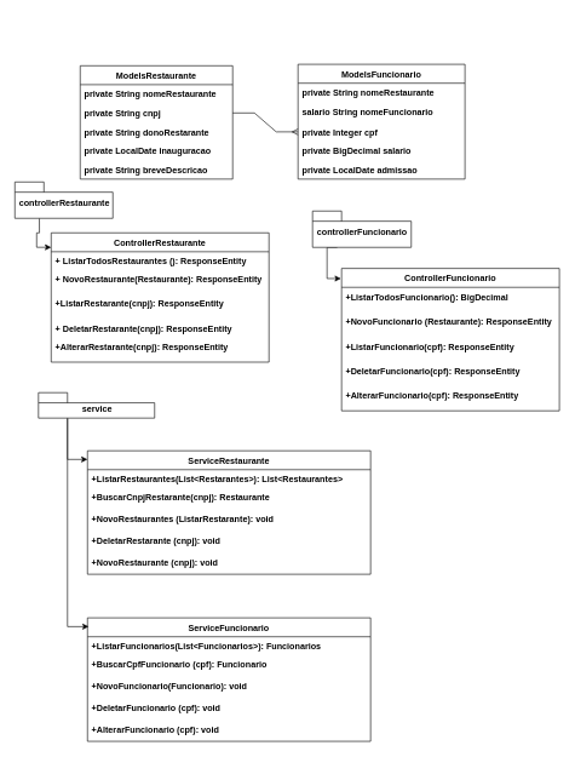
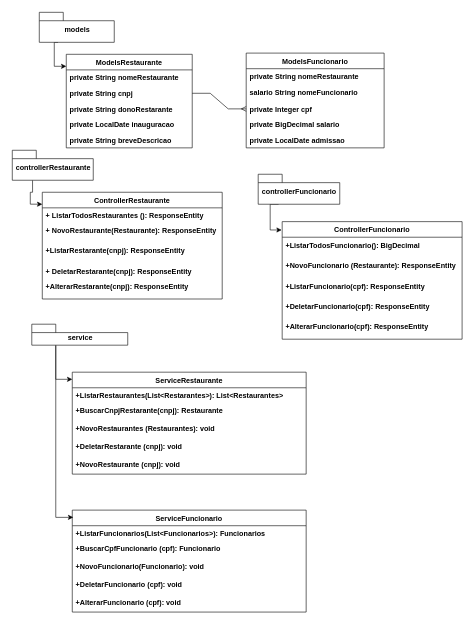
+ <mxCell id="3" value="models" style="shape=folder;fontStyle=1;spacingTop=10;tabWidth=40;tabHeight=14;tabPosition=left;html=1;" parent="1" vertex="1"><mxGeometry x="65" y="20" width="125" height="50" as="geometry" /></mxCell>
+ <mxCell id="2" style="edgeStyle=orthogonalEdgeStyle;rounded=0;orthogonalLoop=1;jettySize=auto;html=1;exitX=0.25;exitY=1;exitDx=0;exitDy=0;exitPerimeter=0;entryX=0;entryY=0.128;entryDx=0;entryDy=0;entryPerimeter=0;fontStyle=1" parent="1" source="3" target="4" edge="1"><mxGeometry relative="1" as="geometry"><Array as="points"><mxPoint x="90" y="70" /><mxPoint x="90" y="110" /></Array></mxGeometry></mxCell>
- <mxCell id="31" value="+NovoRestaurantes (ListarRestarante): void" style="text;strokeColor=none;fillColor=none;align=left;verticalAlign=top;spacingLeft=4;spacingRight=4;overflow=hidden;rotatable=0;points=[[0,0.5],[1,0.5]];portConstraint=eastwest;fontStyle=1" parent="28" vertex="1"><mxGeometry y="80" width="390" height="30" as="geometry" /></mxCell>
+ <mxCell id="31" value="+NovoRestaurantes (Restaurantes): void" style="text;strokeColor=none;fillColor=none;align=left;verticalAlign=top;spacingLeft=4;spacingRight=4;overflow=hidden;rotatable=0;points=[[0,0.5],[1,0.5]];portConstraint=eastwest;fontStyle=1" parent="28" vertex="1"><mxGeometry y="80" width="390" height="30" as="geometry" /></mxCell>
